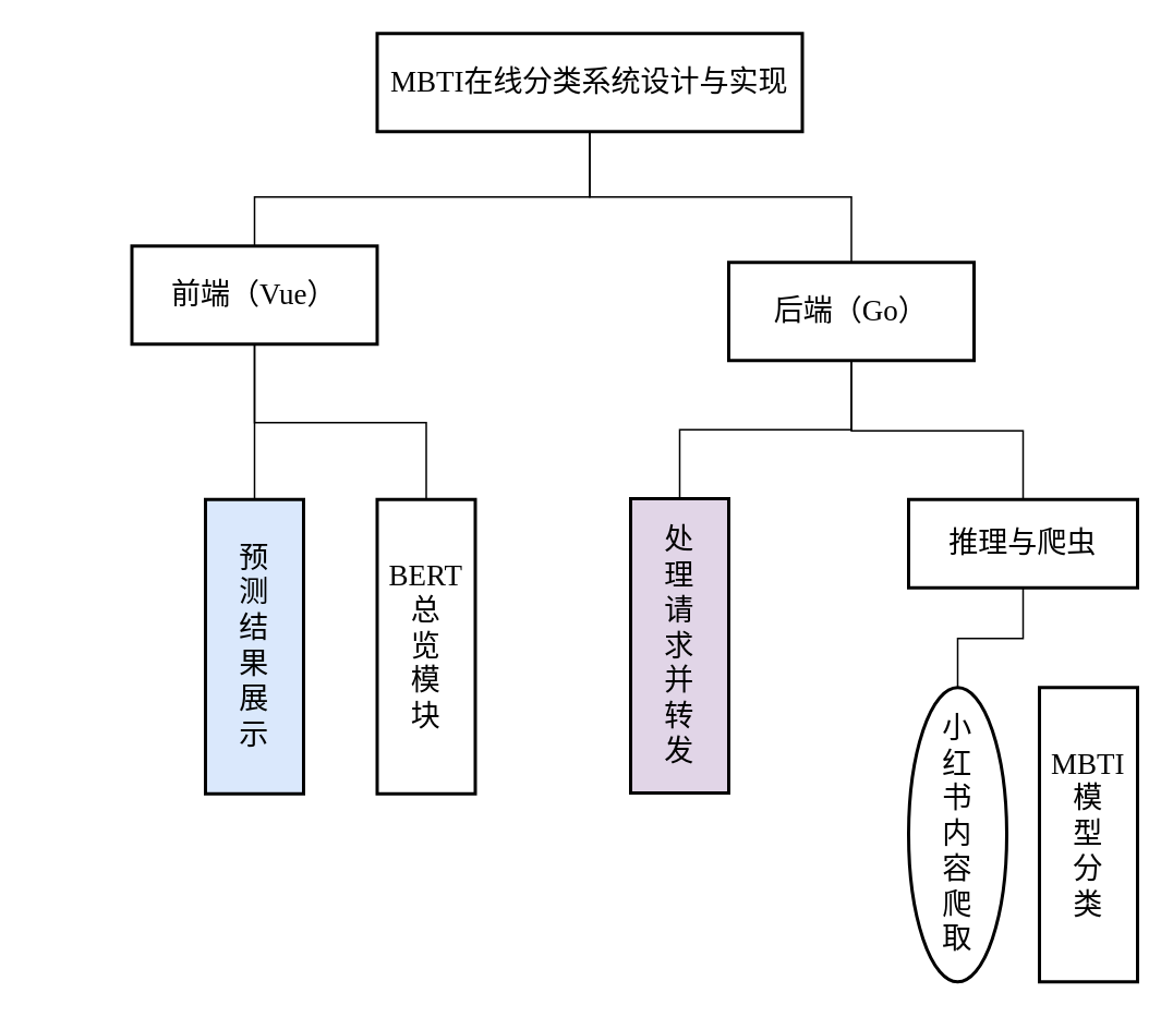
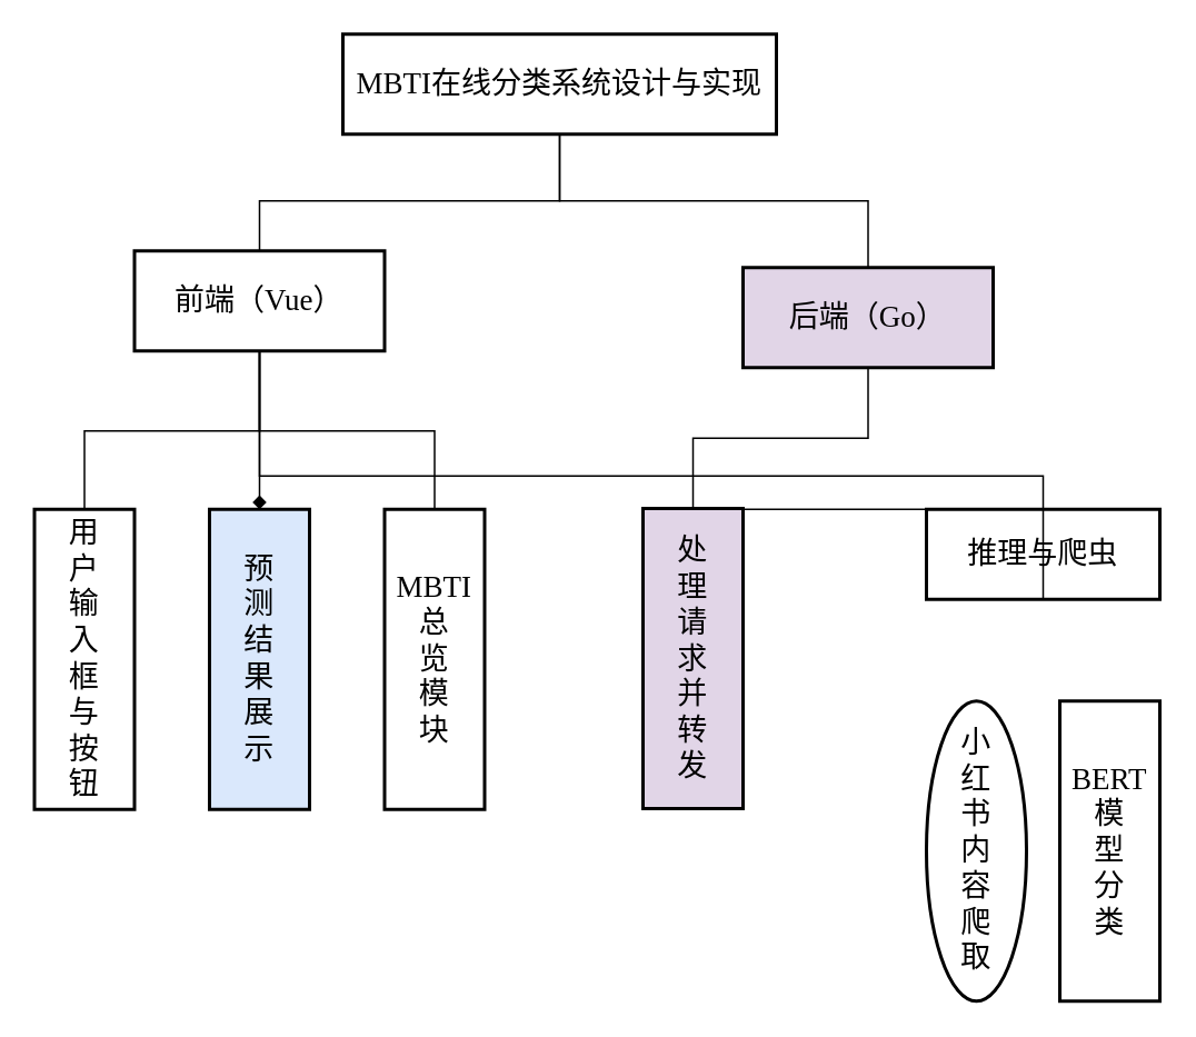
- <mxCell id="2" value="MBTI在线分类系统设计与实现" style="whiteSpace=wrap;strokeWidth=2;fontFamily=SimSun;fontSize=18;" vertex="1" parent="1"><mxGeometry x="230" y="20" width="260" height="60" as="geometry" /></mxCell>
+ <mxCell id="2" value="MBTI在线分类系统设计与实现" style="whiteSpace=wrap;strokeWidth=2;fontFamily=SimSun;fontSize=18;" vertex="1" parent="1"><mxGeometry x="205" y="20" width="260" height="60" as="geometry" /></mxCell>
- <mxCell id="4" value="后端（Go）" style="whiteSpace=wrap;strokeWidth=2;fontFamily=SimSun;fontSize=18;" vertex="1" parent="1"><mxGeometry x="445" y="160" width="150" height="60" as="geometry" /></mxCell>
+ <mxCell id="4" value="后端（Go）" style="whiteSpace=wrap;strokeWidth=2;fontFamily=SimSun;fontSize=18;fillColor=#e1d5e7;" vertex="1" parent="1"><mxGeometry x="445" y="160" width="150" height="60" as="geometry" /></mxCell>
+ <mxCell id="16" value="" style="startArrow=none;endArrow=none;entryX=0.5;entryY=0;rounded=0;fontFamily=SimSun;fontSize=18;strokeColor=default;startFill=0;edgeStyle=elbowEdgeStyle;elbow=vertical;exitX=0.5;exitY=1;exitDx=0;exitDy=0;" edge="1" parent="1" source="3" target="5"><mxGeometry relative="1" as="geometry"><mxPoint x="110" y="220" as="sourcePoint" /></mxGeometry></mxCell>
- <mxCell id="10" style="edgeStyle=elbowEdgeStyle;rounded=0;orthogonalLoop=1;jettySize=auto;html=1;exitX=0.5;exitY=0;exitDx=0;exitDy=0;entryX=0.5;entryY=1;entryDx=0;entryDy=0;elbow=vertical;endArrow=none;startFill=0;fontFamily=SimSun;fontSize=18;" edge="1" parent="1" source="11" target="4"><mxGeometry relative="1" as="geometry" /></mxCell>
+ <mxCell id="10" style="edgeStyle=elbowEdgeStyle;rounded=0;orthogonalLoop=1;jettySize=auto;html=1;exitX=0.5;exitY=0;exitDx=0;exitDy=0;elbow=vertical;endArrow=none;startFill=0;fontFamily=SimSun;fontSize=18;" edge="1" parent="1" source="11" target="9"><mxGeometry relative="1" as="geometry" /></mxCell>
- <mxCell id="17" value="" style="startArrow=none;endArrow=none;exitX=0.5;exitY=1;entryX=0.5;entryY=0;rounded=0;fontFamily=SimSun;fontSize=18;strokeColor=default;startFill=0;" edge="1" parent="1" source="3" target="6"><mxGeometry relative="1" as="geometry" /></mxCell>
+ <mxCell id="17" value="" style="startArrow=none;endArrow=diamond;exitX=0.5;exitY=1;entryX=0.5;entryY=0;rounded=0;fontFamily=SimSun;fontSize=18;strokeColor=default;startFill=0;" edge="1" parent="1" source="3" target="6"><mxGeometry relative="1" as="geometry" /></mxCell>
- <mxCell id="19" value="" style="startArrow=none;endArrow=none;entryX=0.5;entryY=0;rounded=0;fontFamily=SimSun;fontSize=18;strokeColor=default;startFill=0;edgeStyle=elbowEdgeStyle;elbow=vertical;exitX=0.5;exitY=1;exitDx=0;exitDy=0;" edge="1" parent="1" source="11" target="12"><mxGeometry relative="1" as="geometry"><mxPoint x="675" y="430" as="sourcePoint" /></mxGeometry></mxCell>
+ <mxCell id="19" value="" style="startArrow=none;endArrow=none;rounded=0;fontFamily=SimSun;fontSize=18;strokeColor=default;startFill=0;edgeStyle=elbowEdgeStyle;elbow=vertical;exitX=0.5;exitY=1;exitDx=0;exitDy=0;" edge="1" parent="1" source="11" target="3"><mxGeometry relative="1" as="geometry"><mxPoint x="675" y="430" as="sourcePoint" /></mxGeometry></mxCell>
+ <mxCell id="5" value="用&lt;br&gt;户&lt;br&gt;输&lt;br&gt;入&lt;br&gt;框&lt;br&gt;与&lt;br&gt;按&lt;br&gt;钮" style="strokeWidth=2;fontFamily=SimSun;fontSize=18;horizontal=1;whiteSpace=wrap;labelBackgroundColor=none;html=1;spacing=0;" vertex="1" parent="1"><mxGeometry x="20" y="305" width="60" height="180" as="geometry" /></mxCell>
- <mxCell id="7" value="BERT&#10;总&#10;览&#10;模&#10;块" style="whiteSpace=wrap;strokeWidth=2;fontFamily=SimSun;fontSize=18;" vertex="1" parent="1"><mxGeometry x="230" y="305" width="60" height="180" as="geometry" /></mxCell>
+ <mxCell id="7" value="MBTI&#10;总&#10;览&#10;模&#10;块" style="whiteSpace=wrap;strokeWidth=2;fontFamily=SimSun;fontSize=18;" vertex="1" parent="1"><mxGeometry x="230" y="305" width="60" height="180" as="geometry" /></mxCell>
- <mxCell id="13" value="MBTI&#10;模&#10;型&#10;分&#10;类" style="whiteSpace=wrap;strokeWidth=2;fontFamily=SimSun;fontSize=18;imageHeight=24;" vertex="1" parent="1"><mxGeometry x="635" y="420" width="60" height="180" as="geometry" /></mxCell>
+ <mxCell id="13" value="BERT&#10;模&#10;型&#10;分&#10;类" style="whiteSpace=wrap;strokeWidth=2;fontFamily=SimSun;fontSize=18;imageHeight=24;" vertex="1" parent="1"><mxGeometry x="635" y="420" width="60" height="180" as="geometry" /></mxCell>
